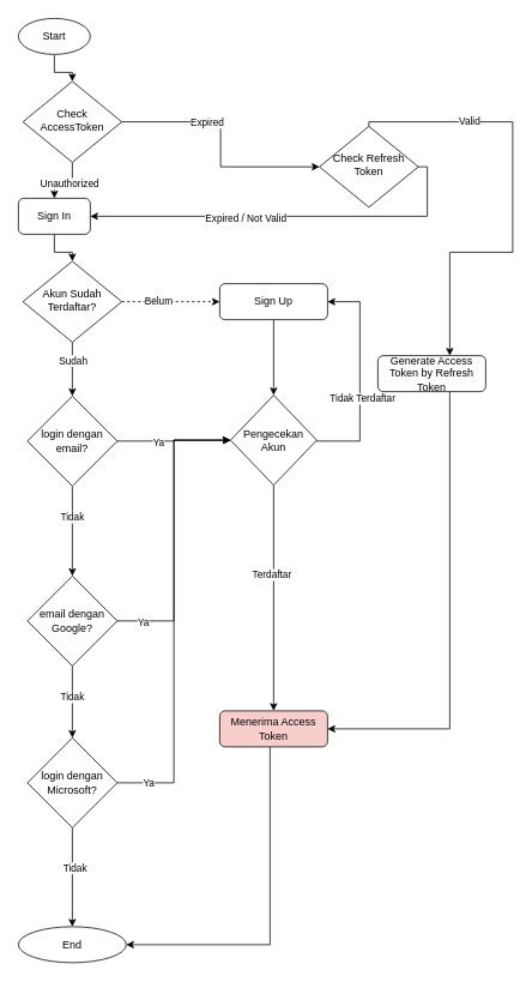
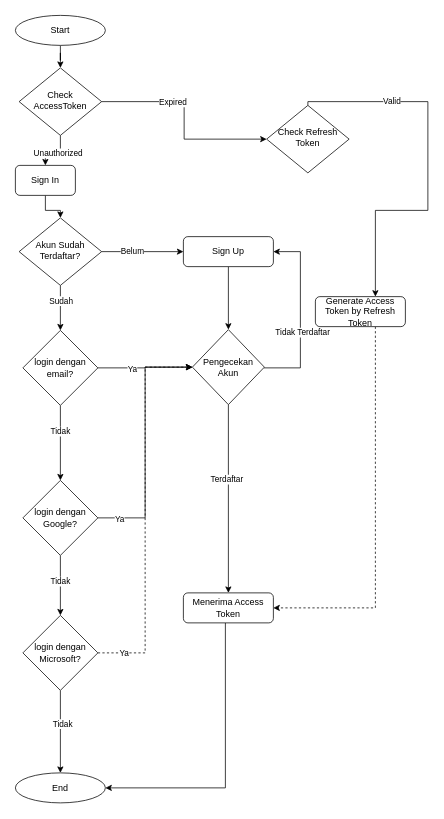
- <mxCell id="5" value="Start" style="ellipse;whiteSpace=wrap;html=1;" parent="1" vertex="1"><mxGeometry x="20" y="20" width="80" height="40" as="geometry" /></mxCell>
+ <mxCell id="5" value="Start" style="ellipse;whiteSpace=wrap;html=1;" parent="1" vertex="1"><mxGeometry x="20" y="20" width="120" height="40" as="geometry" /></mxCell>
- <mxCell id="41" style="edgeStyle=orthogonalEdgeStyle;rounded=0;orthogonalLoop=1;jettySize=auto;html=1;entryX=1;entryY=0.5;entryDx=0;entryDy=0;" edge="1" parent="1" source="45" target="40"><mxGeometry relative="1" as="geometry"><mxPoint x="430" y="270" as="targetPoint" /><Array as="points"><mxPoint x="475" y="240" /></Array></mxGeometry></mxCell>
- <mxCell id="42" value="Expired / Not Valid" style="edgeLabel;html=1;align=center;verticalAlign=middle;resizable=0;points=[];" vertex="1" connectable="0" parent="41"><mxGeometry x="0.22" y="1" relative="1" as="geometry"><mxPoint as="offset" /></mxGeometry></mxCell>
- <mxCell id="6" value="" style="edgeStyle=orthogonalEdgeStyle;rounded=0;orthogonalLoop=1;jettySize=auto;html=1;dashed=1;" parent="1" source="10" target="3" edge="1"><mxGeometry relative="1" as="geometry" /></mxCell>
+ <mxCell id="6" value="" style="edgeStyle=orthogonalEdgeStyle;rounded=0;orthogonalLoop=1;jettySize=auto;html=1;" parent="1" source="10" target="3" edge="1"><mxGeometry relative="1" as="geometry" /></mxCell>
- <mxCell id="46" style="edgeStyle=orthogonalEdgeStyle;rounded=0;orthogonalLoop=1;jettySize=auto;html=1;entryX=1;entryY=0.5;entryDx=0;entryDy=0;" edge="1" parent="1" source="47" target="26"><mxGeometry relative="1" as="geometry"><Array as="points"><mxPoint x="500" y="810" /></Array></mxGeometry></mxCell>
+ <mxCell id="46" style="edgeStyle=orthogonalEdgeStyle;rounded=0;orthogonalLoop=1;jettySize=auto;html=1;entryX=1;entryY=0.5;entryDx=0;entryDy=0;dashed=1;" edge="1" parent="1" source="47" target="26"><mxGeometry relative="1" as="geometry"><Array as="points"><mxPoint x="500" y="810" /></Array></mxGeometry></mxCell>
- <mxCell id="18" value="email dengan Google?" style="rhombus;whiteSpace=wrap;html=1;" parent="1" vertex="1"><mxGeometry x="30" y="640" width="100" height="100" as="geometry" /></mxCell>
+ <mxCell id="18" value="login dengan Google?" style="rhombus;whiteSpace=wrap;html=1;" parent="1" vertex="1"><mxGeometry x="30" y="640" width="100" height="100" as="geometry" /></mxCell>
- <mxCell id="21" style="edgeStyle=orthogonalEdgeStyle;rounded=0;orthogonalLoop=1;jettySize=auto;html=1;entryX=0;entryY=0.5;entryDx=0;entryDy=0;" parent="1" source="23" target="31" edge="1"><mxGeometry relative="1" as="geometry" /></mxCell>
+ <mxCell id="21" style="edgeStyle=orthogonalEdgeStyle;rounded=0;orthogonalLoop=1;jettySize=auto;html=1;entryX=0;entryY=0.5;entryDx=0;entryDy=0;dashed=1;" parent="1" source="23" target="31" edge="1"><mxGeometry relative="1" as="geometry" /></mxCell>
- <mxCell id="26" value="Menerima Access Token" style="rounded=1;whiteSpace=wrap;html=1;fontSize=12;glass=0;strokeWidth=1;shadow=0;fillColor=#f8cecc;" parent="1" vertex="1"><mxGeometry x="244" y="790" width="120" height="40" as="geometry" /></mxCell>
+ <mxCell id="26" value="Menerima Access Token" style="rounded=1;whiteSpace=wrap;html=1;fontSize=12;glass=0;strokeWidth=1;shadow=0;" parent="1" vertex="1"><mxGeometry x="244" y="790" width="120" height="40" as="geometry" /></mxCell>
